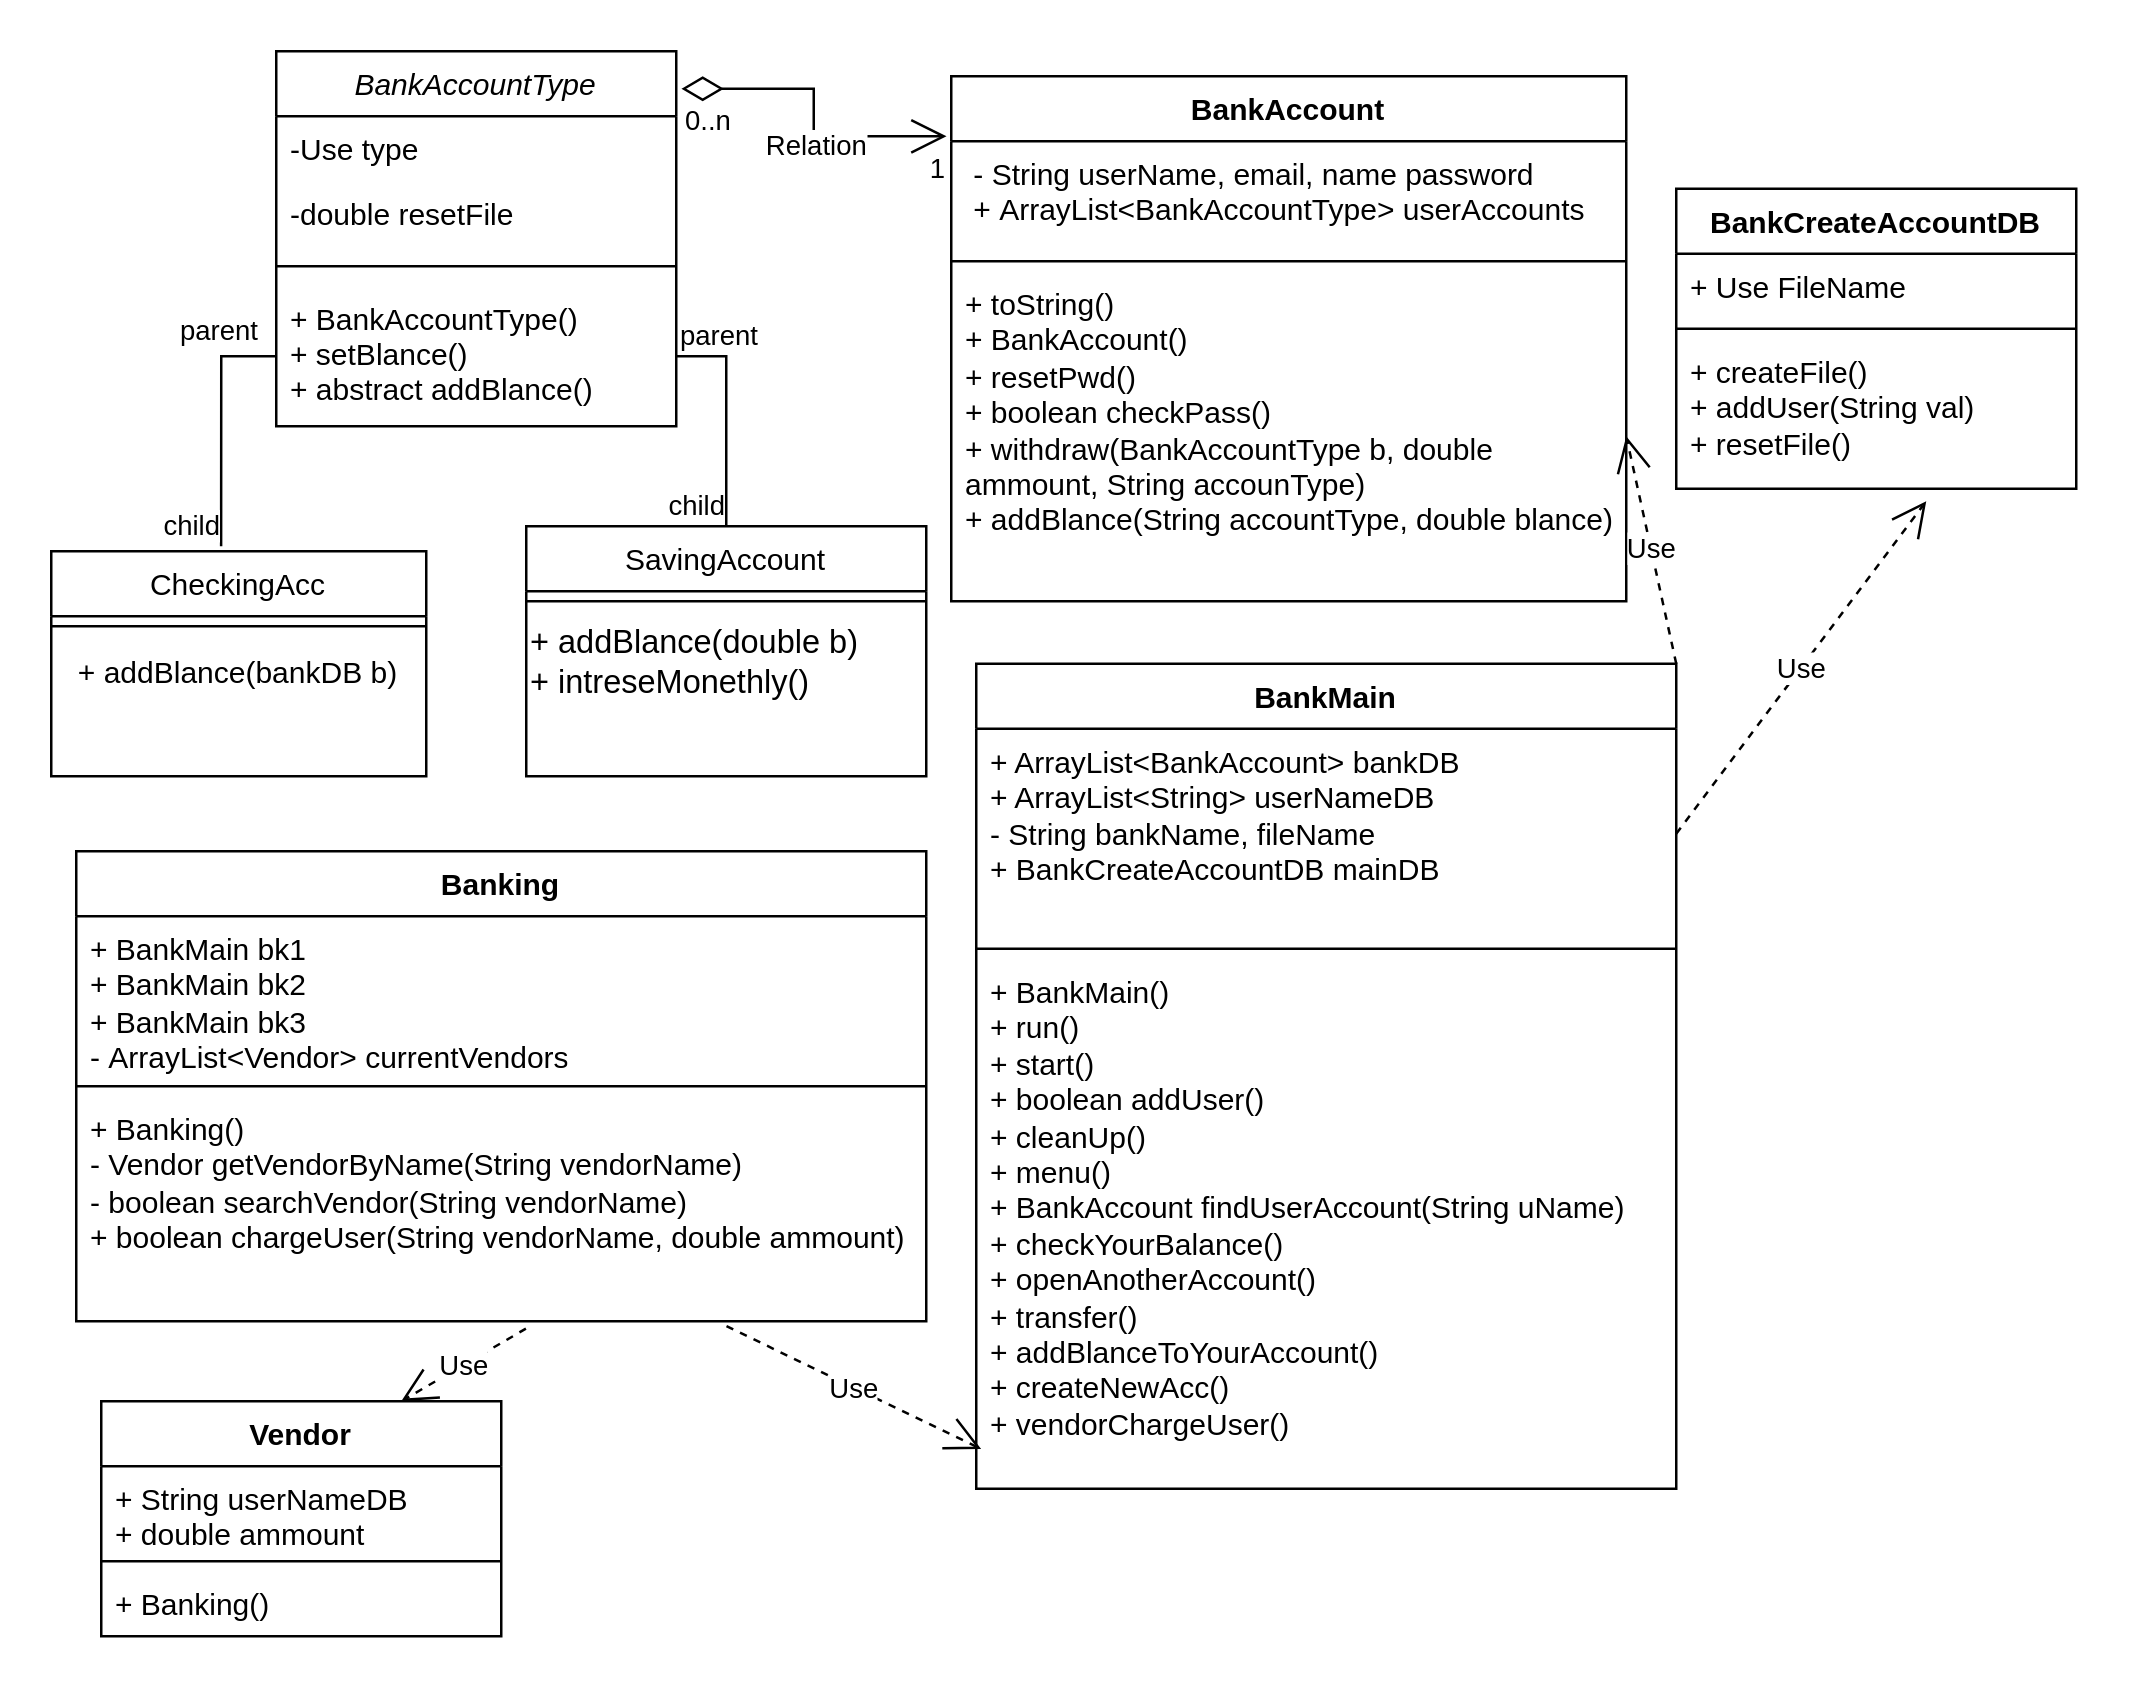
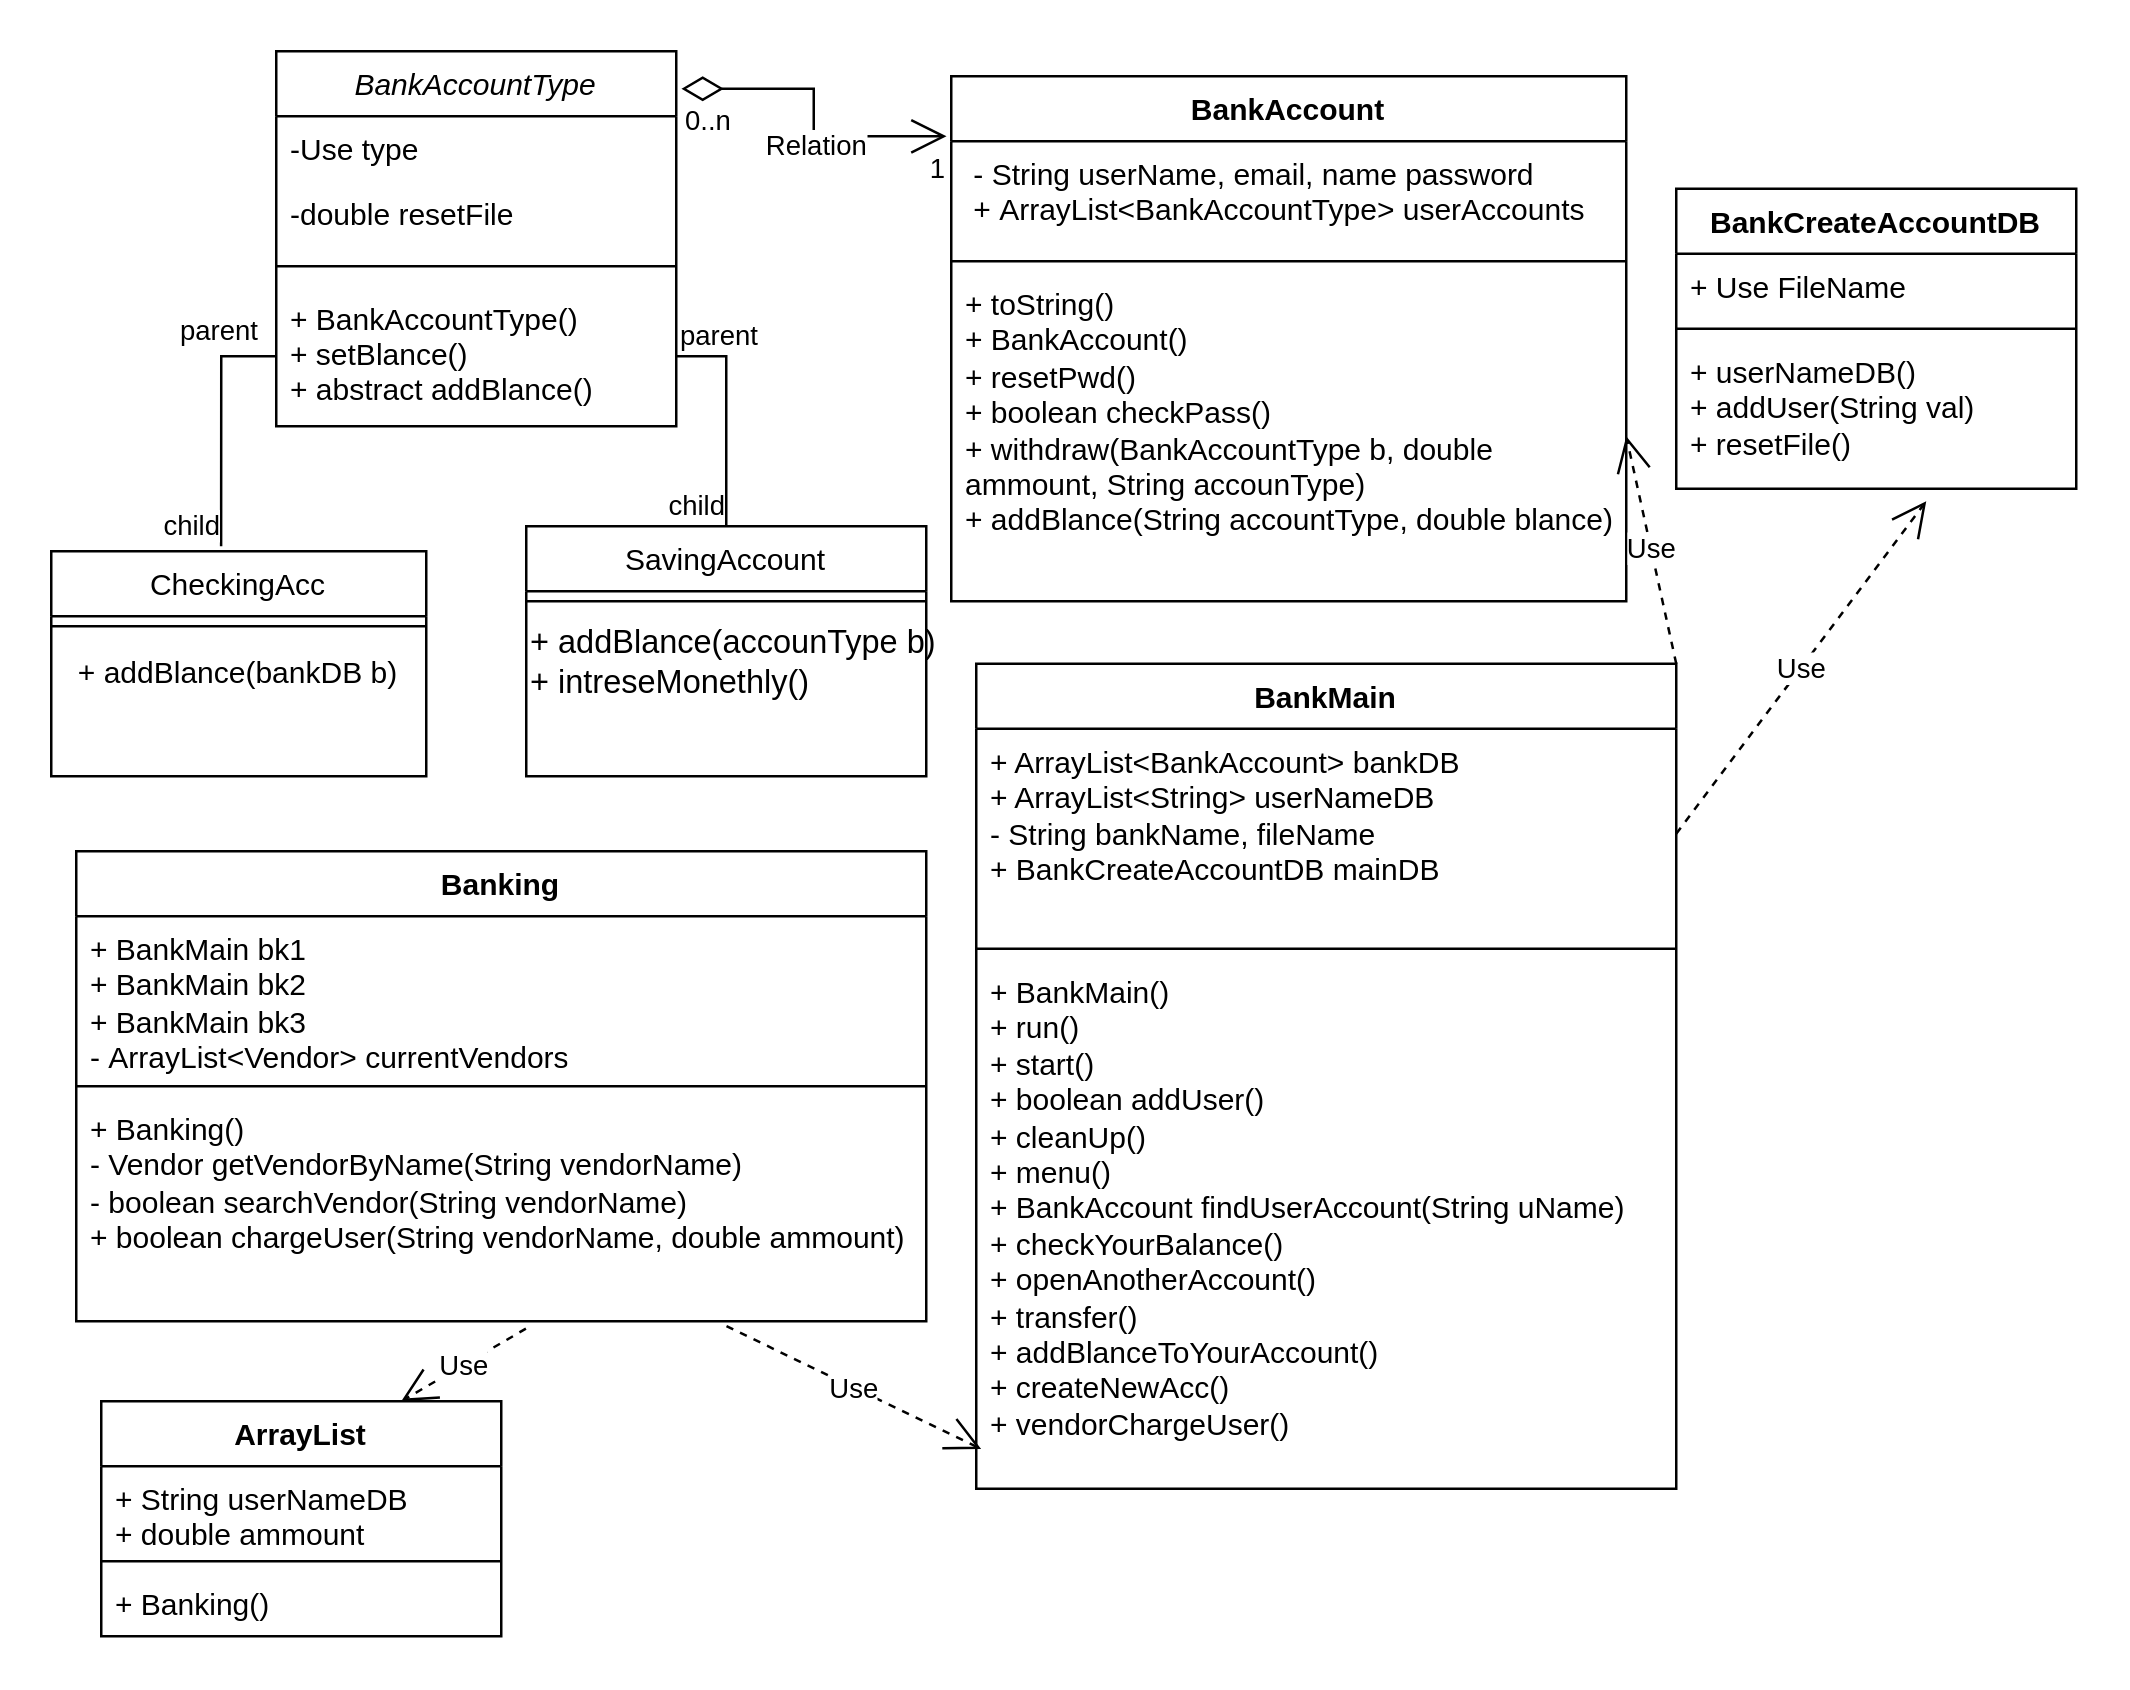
- <mxCell id="29" value="+&amp;nbsp;createFile()&lt;br&gt;+&amp;nbsp;addUser(String val)&lt;br&gt;+&amp;nbsp;resetFile()" style="text;strokeColor=none;fillColor=none;align=left;verticalAlign=top;spacingLeft=4;spacingRight=4;overflow=hidden;rotatable=0;points=[[0,0.5],[1,0.5]];portConstraint=eastwest;whiteSpace=wrap;html=1;" vertex="1" parent="26"><mxGeometry y="60" width="160" height="60" as="geometry" /></mxCell>
+ <mxCell id="29" value="+&amp;nbsp;userNameDB()&lt;br&gt;+&amp;nbsp;addUser(String val)&lt;br&gt;+&amp;nbsp;resetFile()" style="text;strokeColor=none;fillColor=none;align=left;verticalAlign=top;spacingLeft=4;spacingRight=4;overflow=hidden;rotatable=0;points=[[0,0.5],[1,0.5]];portConstraint=eastwest;whiteSpace=wrap;html=1;" vertex="1" parent="26"><mxGeometry y="60" width="160" height="60" as="geometry" /></mxCell>
- <mxCell id="12" value="&lt;font style=&quot;font-size: 13px;&quot;&gt;+ addBlance(double b)&lt;br&gt;+ intreseMonethly()&lt;/font&gt;" style="text;html=1;align=left;verticalAlign=middle;resizable=0;points=[];autosize=1;strokeColor=none;fillColor=none;" vertex="1" parent="10"><mxGeometry y="34" width="160" height="40" as="geometry" /></mxCell>
+ <mxCell id="12" value="&lt;font style=&quot;font-size: 13px;&quot;&gt;+ addBlance(accounType b)&lt;br&gt;+ intreseMonethly()&lt;/font&gt;" style="text;html=1;align=left;verticalAlign=middle;resizable=0;points=[];autosize=1;strokeColor=none;fillColor=none;" vertex="1" parent="10"><mxGeometry y="34" width="160" height="40" as="geometry" /></mxCell>
- <mxCell id="38" value="Vendor" style="swimlane;fontStyle=1;align=center;verticalAlign=top;childLayout=stackLayout;horizontal=1;startSize=26;horizontalStack=0;resizeParent=1;resizeParentMax=0;resizeLast=0;collapsible=1;marginBottom=0;whiteSpace=wrap;html=1;" vertex="1" parent="1"><mxGeometry x="40" y="560" width="160" height="94" as="geometry" /></mxCell>
+ <mxCell id="38" value="ArrayList" style="swimlane;fontStyle=1;align=center;verticalAlign=top;childLayout=stackLayout;horizontal=1;startSize=26;horizontalStack=0;resizeParent=1;resizeParentMax=0;resizeLast=0;collapsible=1;marginBottom=0;whiteSpace=wrap;html=1;" vertex="1" parent="1"><mxGeometry x="40" y="560" width="160" height="94" as="geometry" /></mxCell>
